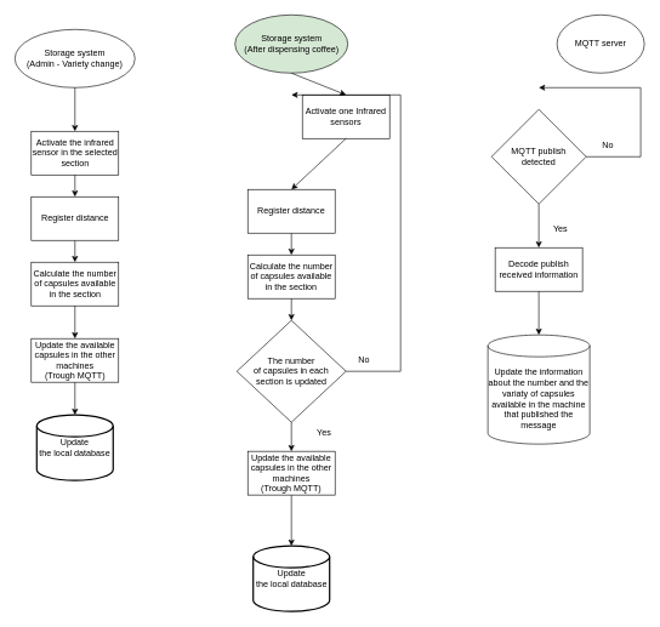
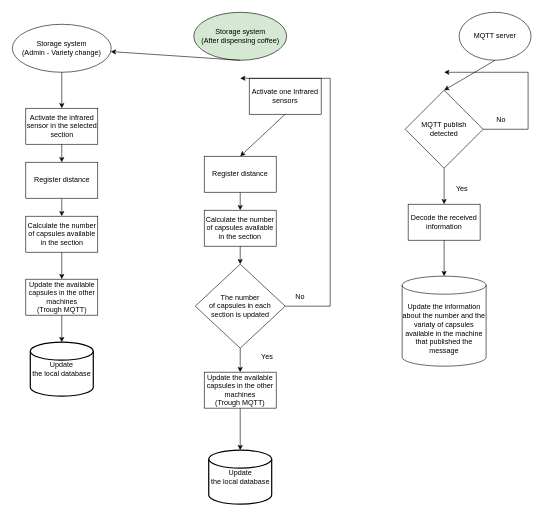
- <mxCell id="4" value="" style="endArrow=classic;html=1;rounded=0;exitX=0.5;exitY=1;exitDx=0;exitDy=0;entryX=0.5;entryY=0;entryDx=0;entryDy=0;" parent="1" source="2" target="3" edge="1"><mxGeometry width="50" height="50" relative="1" as="geometry"><mxPoint x="610" y="270" as="sourcePoint" /><mxPoint x="660" y="220" as="targetPoint" /></mxGeometry></mxCell>
+ <mxCell id="4" value="" style="endArrow=classic;html=1;rounded=0;exitX=0.5;exitY=1;exitDx=0;exitDy=0;" parent="1" source="2" target="28" edge="1"><mxGeometry width="50" height="50" relative="1" as="geometry"><mxPoint x="610" y="270" as="sourcePoint" /><mxPoint x="660" y="220" as="targetPoint" /></mxGeometry></mxCell>
+ <mxCell id="21" value="" style="endArrow=classic;html=1;rounded=0;entryX=0.5;entryY=0;entryDx=0;entryDy=0;exitX=0.5;exitY=1;exitDx=0;exitDy=0;" parent="1" source="15" target="20" edge="1"><mxGeometry width="50" height="50" relative="1" as="geometry"><mxPoint x="490" y="340" as="sourcePoint" /><mxPoint x="540" y="290" as="targetPoint" /></mxGeometry></mxCell>
- <mxCell id="16" value="Decode publish received information" style="rounded=0;whiteSpace=wrap;html=1;" parent="1" vertex="1"><mxGeometry x="680" y="340" width="120" height="60" as="geometry" /></mxCell>
+ <mxCell id="16" value="Decode the received information" style="rounded=0;whiteSpace=wrap;html=1;" parent="1" vertex="1"><mxGeometry x="680" y="340" width="120" height="60" as="geometry" /></mxCell>
